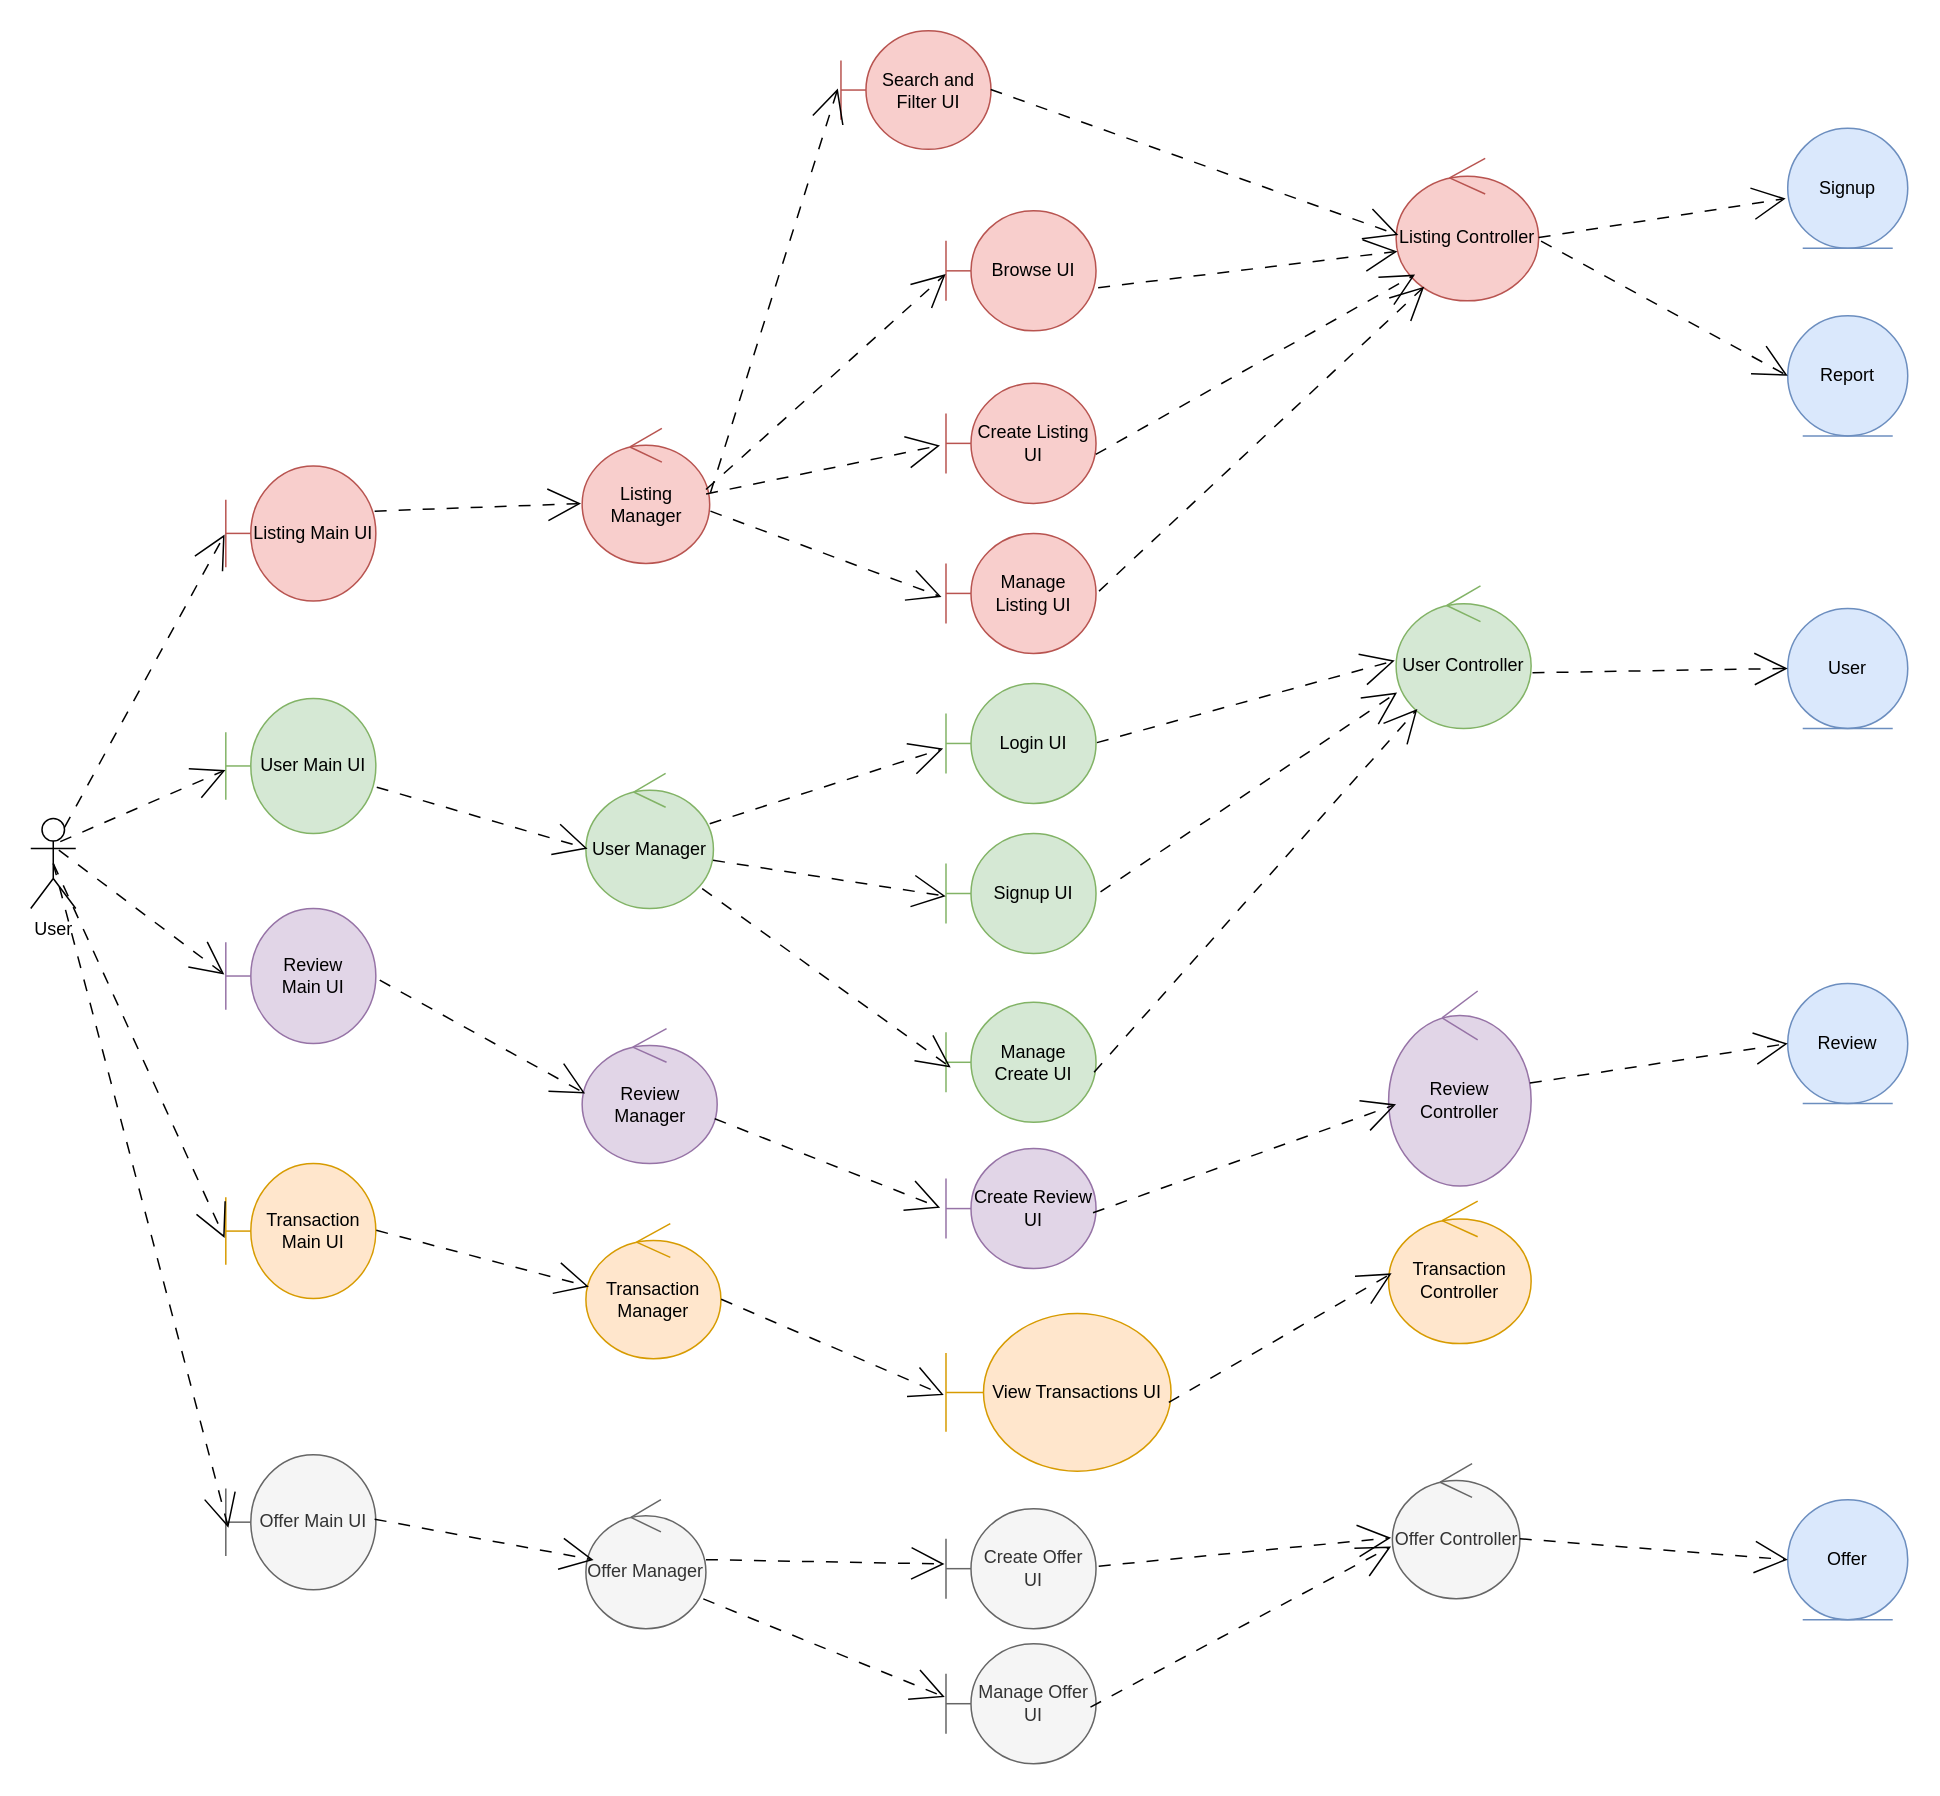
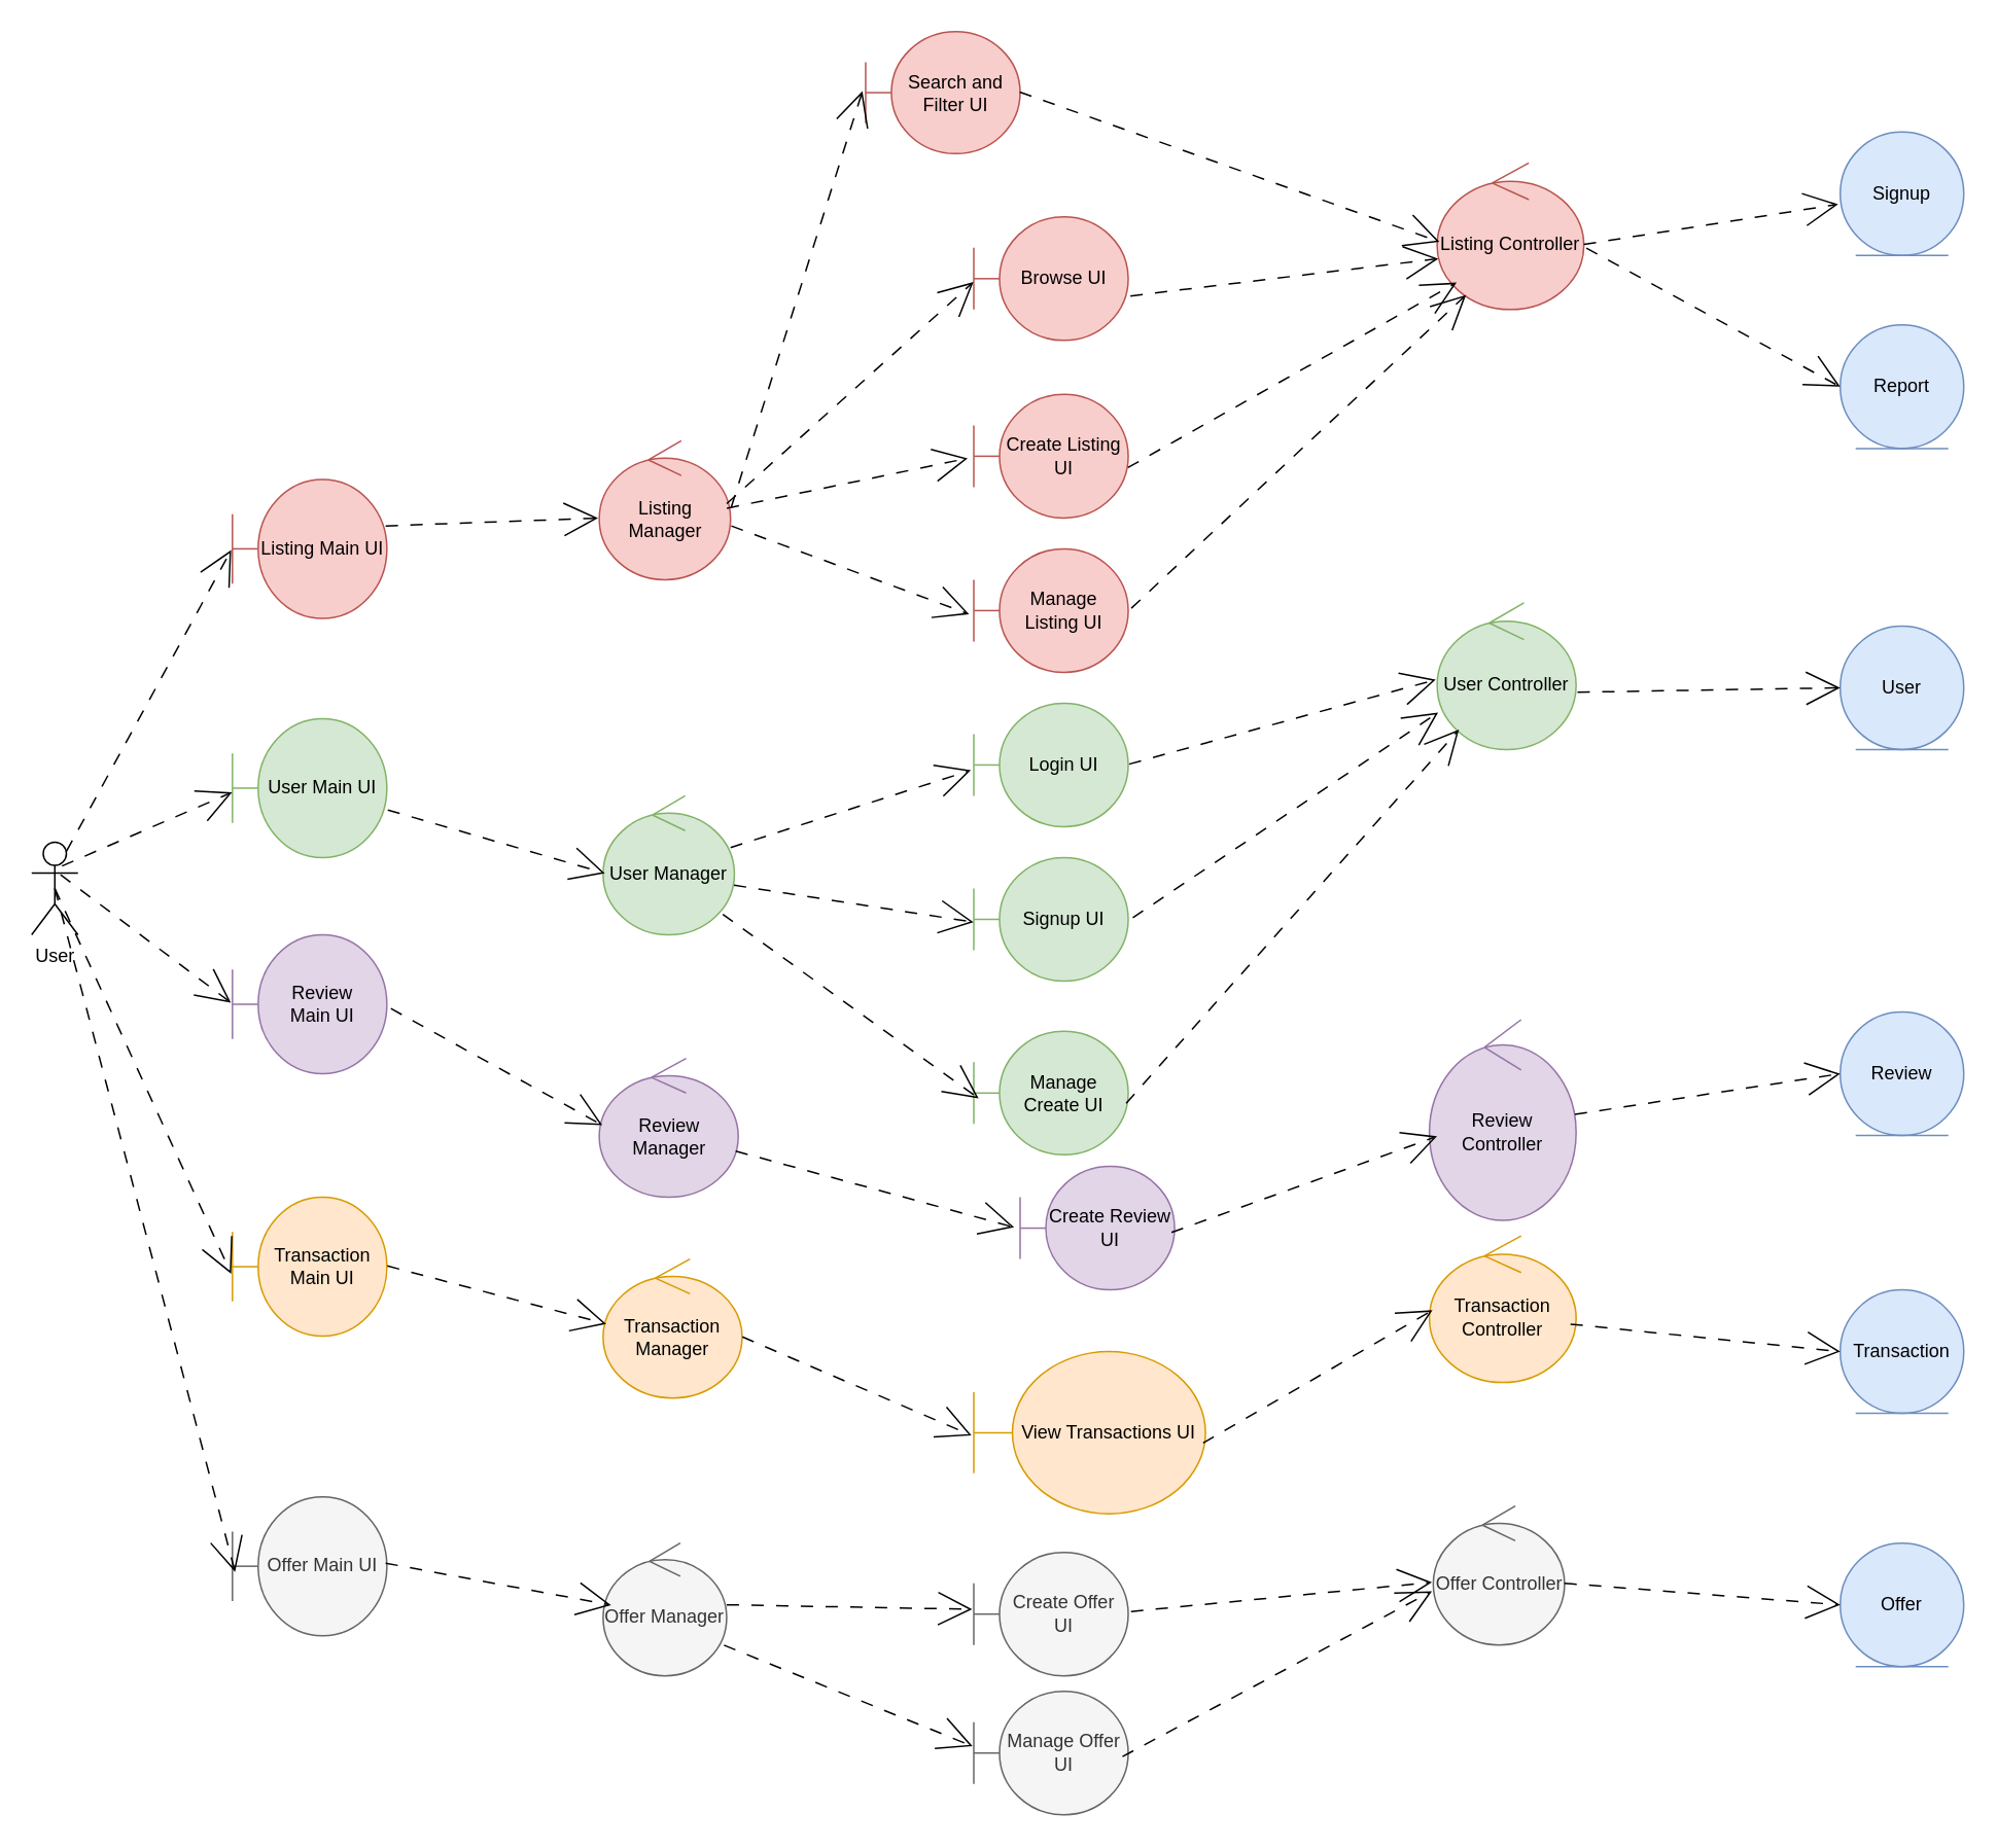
- <mxCell id="11" value="Create Review UI" style="shape=umlBoundary;whiteSpace=wrap;html=1;fillColor=#e1d5e7;strokeColor=#9673a6;" vertex="1" parent="1"><mxGeometry x="630" y="765" width="100" height="80" as="geometry" /></mxCell>
+ <mxCell id="11" value="Create Review UI" style="shape=umlBoundary;whiteSpace=wrap;html=1;fillColor=#e1d5e7;strokeColor=#9673a6;" vertex="1" parent="1"><mxGeometry x="660" y="755" width="100" height="80" as="geometry" /></mxCell>
+ <mxCell id="69" style="rounded=0;orthogonalLoop=1;jettySize=auto;html=1;endArrow=open;endFill=0;endSize=20;dashed=1;dashPattern=8 8;exitX=0.962;exitY=0.602;exitDx=0;exitDy=0;exitPerimeter=0;entryX=0;entryY=0.5;entryDx=0;entryDy=0;" edge="1" parent="1" source="43" target="40"><mxGeometry relative="1" as="geometry"><mxPoint x="1074" y="784" as="sourcePoint" /><mxPoint x="1260" y="725" as="targetPoint" /></mxGeometry></mxCell>
+ <mxCell id="40" value="Transaction" style="ellipse;shape=umlEntity;whiteSpace=wrap;html=1;fillColor=#dae8fc;strokeColor=#6c8ebf;" vertex="1" parent="1"><mxGeometry x="1191" y="835" width="80" height="80" as="geometry" /></mxCell>
